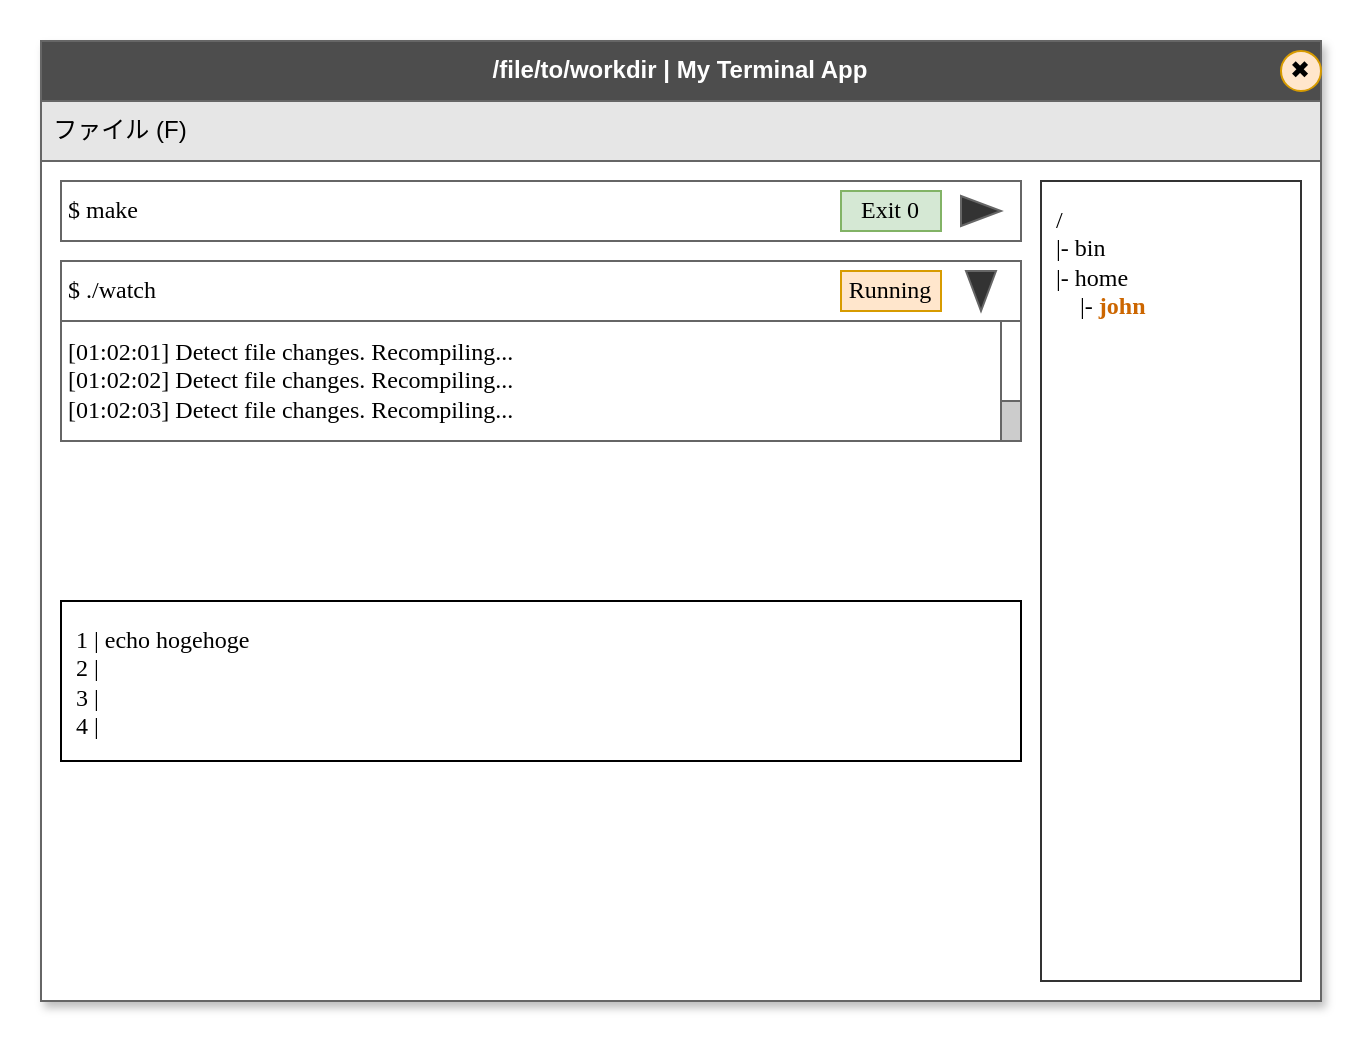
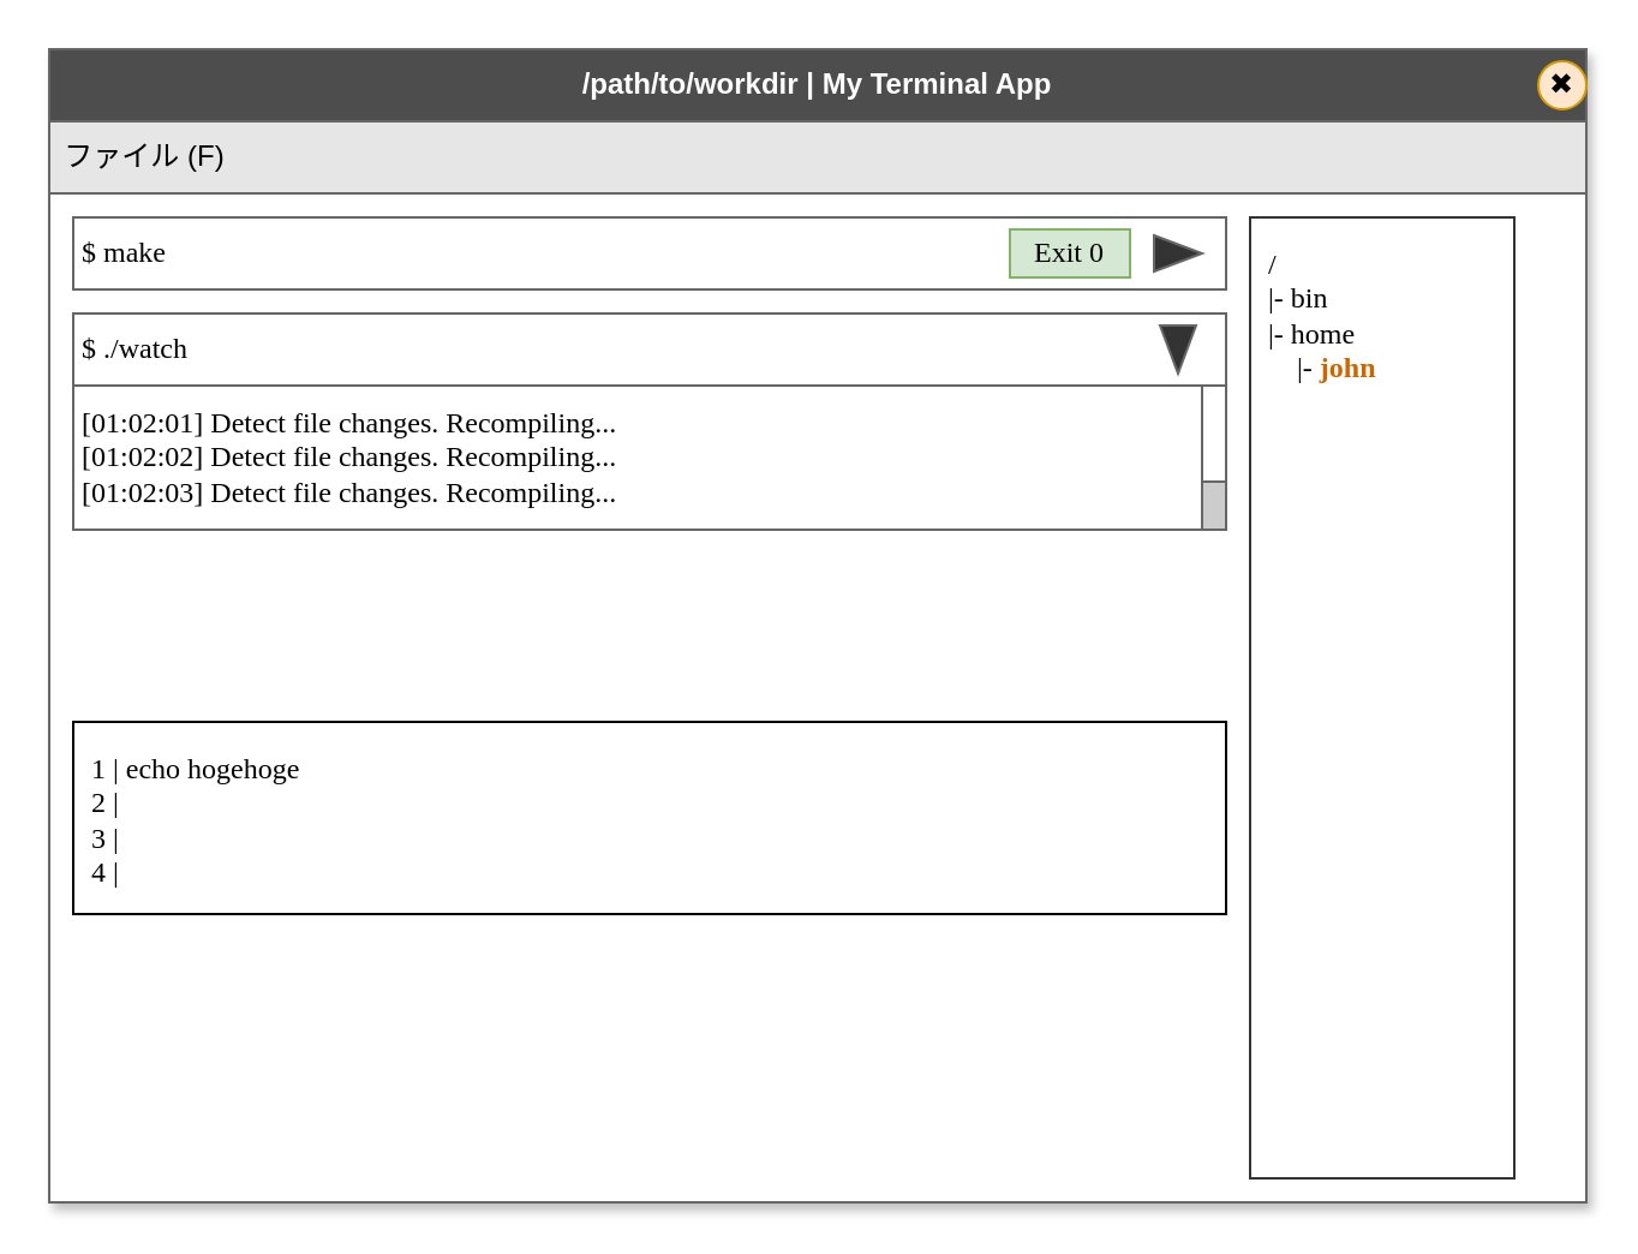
- <mxCell id="4" value="&lt;font color=&quot;#FFFFFF&quot;&gt;/file/to/workdir | My Terminal App&lt;br&gt;&lt;/font&gt;" style="rounded=0;whiteSpace=wrap;html=1;shadow=0;fontColor=#333333;align=center;fontStyle=1;strokeColor=#666666;fillColor=#4D4D4D;" vertex="1" parent="1"><mxGeometry x="20" y="20" width="640" height="30" as="geometry" /></mxCell>
+ <mxCell id="4" value="&lt;font color=&quot;#FFFFFF&quot;&gt;/path/to/workdir | My Terminal App&lt;br&gt;&lt;/font&gt;" style="rounded=0;whiteSpace=wrap;html=1;shadow=0;fontColor=#333333;align=center;fontStyle=1;strokeColor=#666666;fillColor=#4D4D4D;" vertex="1" parent="1"><mxGeometry x="20" y="20" width="640" height="30" as="geometry" /></mxCell>
- <mxCell id="15" value="Running" style="text;html=1;strokeColor=#d79b00;fillColor=#ffe6cc;align=center;verticalAlign=middle;whiteSpace=wrap;rounded=0;shadow=0;glass=0;sketch=0;fontFamily=Ubuntu Mono;" vertex="1" parent="1"><mxGeometry x="420" y="135" width="50" height="20" as="geometry" /></mxCell>
- <mxCell id="7" value="&lt;div align=&quot;left&quot;&gt;&lt;font face=&quot;Ubuntu Mono&quot;&gt;/&lt;/font&gt;&lt;br&gt;&lt;font face=&quot;Ubuntu Mono&quot;&gt;|- bin&lt;/font&gt;&lt;br&gt;&lt;font face=&quot;Ubuntu Mono&quot;&gt;|- home&lt;/font&gt;&lt;br&gt;&lt;font face=&quot;Ubuntu Mono&quot;&gt;&amp;nbsp;&amp;nbsp;&amp;nbsp; |- &lt;font color=&quot;#CC6600&quot;&gt;&lt;b&gt;john&lt;/b&gt;&lt;/font&gt;&lt;/font&gt;&lt;br&gt;&lt;/div&gt;" style="rounded=0;whiteSpace=wrap;html=1;shadow=0;align=left;fillColor=#FFFFFF;verticalAlign=top;strokeColor=#333333;spacingLeft=0;spacingTop=0;spacing=8;" vertex="1" parent="1"><mxGeometry x="520" y="90" width="130" height="400" as="geometry" /></mxCell>
+ <mxCell id="7" value="&lt;div align=&quot;left&quot;&gt;&lt;font face=&quot;Ubuntu Mono&quot;&gt;/&lt;/font&gt;&lt;br&gt;&lt;font face=&quot;Ubuntu Mono&quot;&gt;|- bin&lt;/font&gt;&lt;br&gt;&lt;font face=&quot;Ubuntu Mono&quot;&gt;|- home&lt;/font&gt;&lt;br&gt;&lt;font face=&quot;Ubuntu Mono&quot;&gt;&amp;nbsp;&amp;nbsp;&amp;nbsp; |- &lt;font color=&quot;#CC6600&quot;&gt;&lt;b&gt;john&lt;/b&gt;&lt;/font&gt;&lt;/font&gt;&lt;br&gt;&lt;/div&gt;" style="rounded=0;whiteSpace=wrap;html=1;shadow=0;align=left;fillColor=#FFFFFF;verticalAlign=top;strokeColor=#333333;spacingLeft=0;spacingTop=0;spacing=8;" vertex="1" parent="1"><mxGeometry x="520" y="90" width="110" height="400" as="geometry" /></mxCell>
